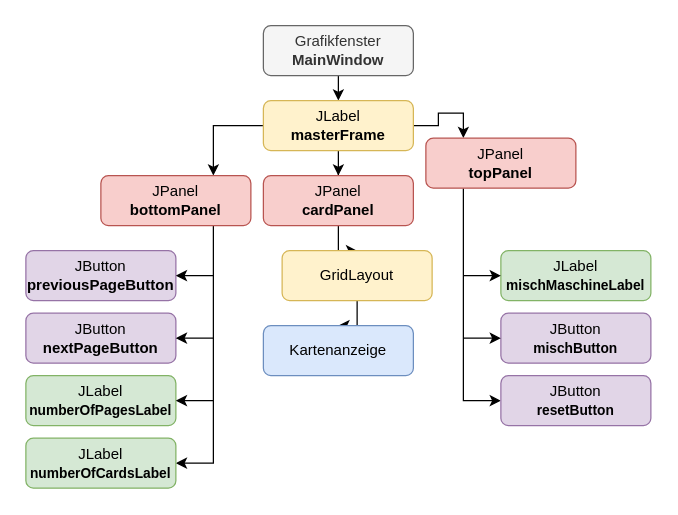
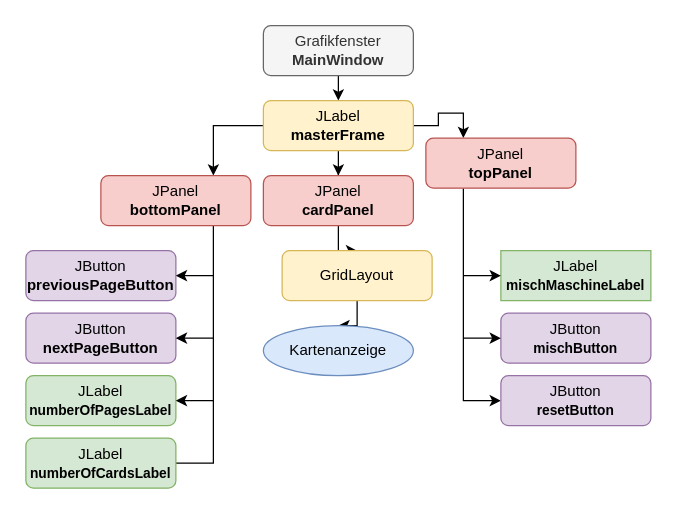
- <mxCell id="21" value="JLabel&lt;br&gt;&lt;b&gt;&lt;font style=&quot;font-size: 11px;&quot;&gt;mischMaschineLabel&lt;/font&gt;&lt;/b&gt;" style="rounded=1;whiteSpace=wrap;html=1;fillColor=#d5e8d4;strokeColor=#82b366;" vertex="1" parent="1"><mxGeometry x="400" y="200" width="120" height="40" as="geometry" /></mxCell>
+ <mxCell id="21" value="JLabel&lt;br&gt;&lt;b&gt;&lt;font style=&quot;font-size: 11px;&quot;&gt;mischMaschineLabel&lt;/font&gt;&lt;/b&gt;" style="whiteSpace=wrap;html=1;fillColor=#d5e8d4;strokeColor=#82b366;rounded=0;" vertex="1" parent="1"><mxGeometry x="400" y="200" width="120" height="40" as="geometry" /></mxCell>
- <mxCell id="28" value="Kartenanzeige" style="rounded=1;whiteSpace=wrap;html=1;fillColor=#dae8fc;strokeColor=#6c8ebf;" vertex="1" parent="1"><mxGeometry x="210" y="260" width="120" height="40" as="geometry" /></mxCell>
+ <mxCell id="28" value="Kartenanzeige" style="ellipse;whiteSpace=wrap;html=1;fillColor=#dae8fc;strokeColor=#6c8ebf;" vertex="1" parent="1"><mxGeometry x="210" y="260" width="120" height="40" as="geometry" /></mxCell>
- <mxCell id="8" style="edgeStyle=orthogonalEdgeStyle;rounded=0;orthogonalLoop=1;jettySize=auto;html=1;fontSize=11;exitX=0.75;exitY=1;exitDx=0;exitDy=0;entryX=1;entryY=0.5;entryDx=0;entryDy=0;" edge="1" parent="1" source="9" target="17"><mxGeometry relative="1" as="geometry"><mxPoint x="150" y="380" as="targetPoint" /><Array as="points"><mxPoint x="170" y="370" /></Array></mxGeometry></mxCell>
+ <mxCell id="8" style="edgeStyle=orthogonalEdgeStyle;rounded=0;orthogonalLoop=1;jettySize=auto;html=1;fontSize=11;exitX=0.75;exitY=1;exitDx=0;exitDy=0;entryX=1;entryY=0.5;entryDx=0;entryDy=0;endArrow=none;" edge="1" parent="1" source="9" target="17"><mxGeometry relative="1" as="geometry"><mxPoint x="150" y="380" as="targetPoint" /><Array as="points"><mxPoint x="170" y="370" /></Array></mxGeometry></mxCell>
